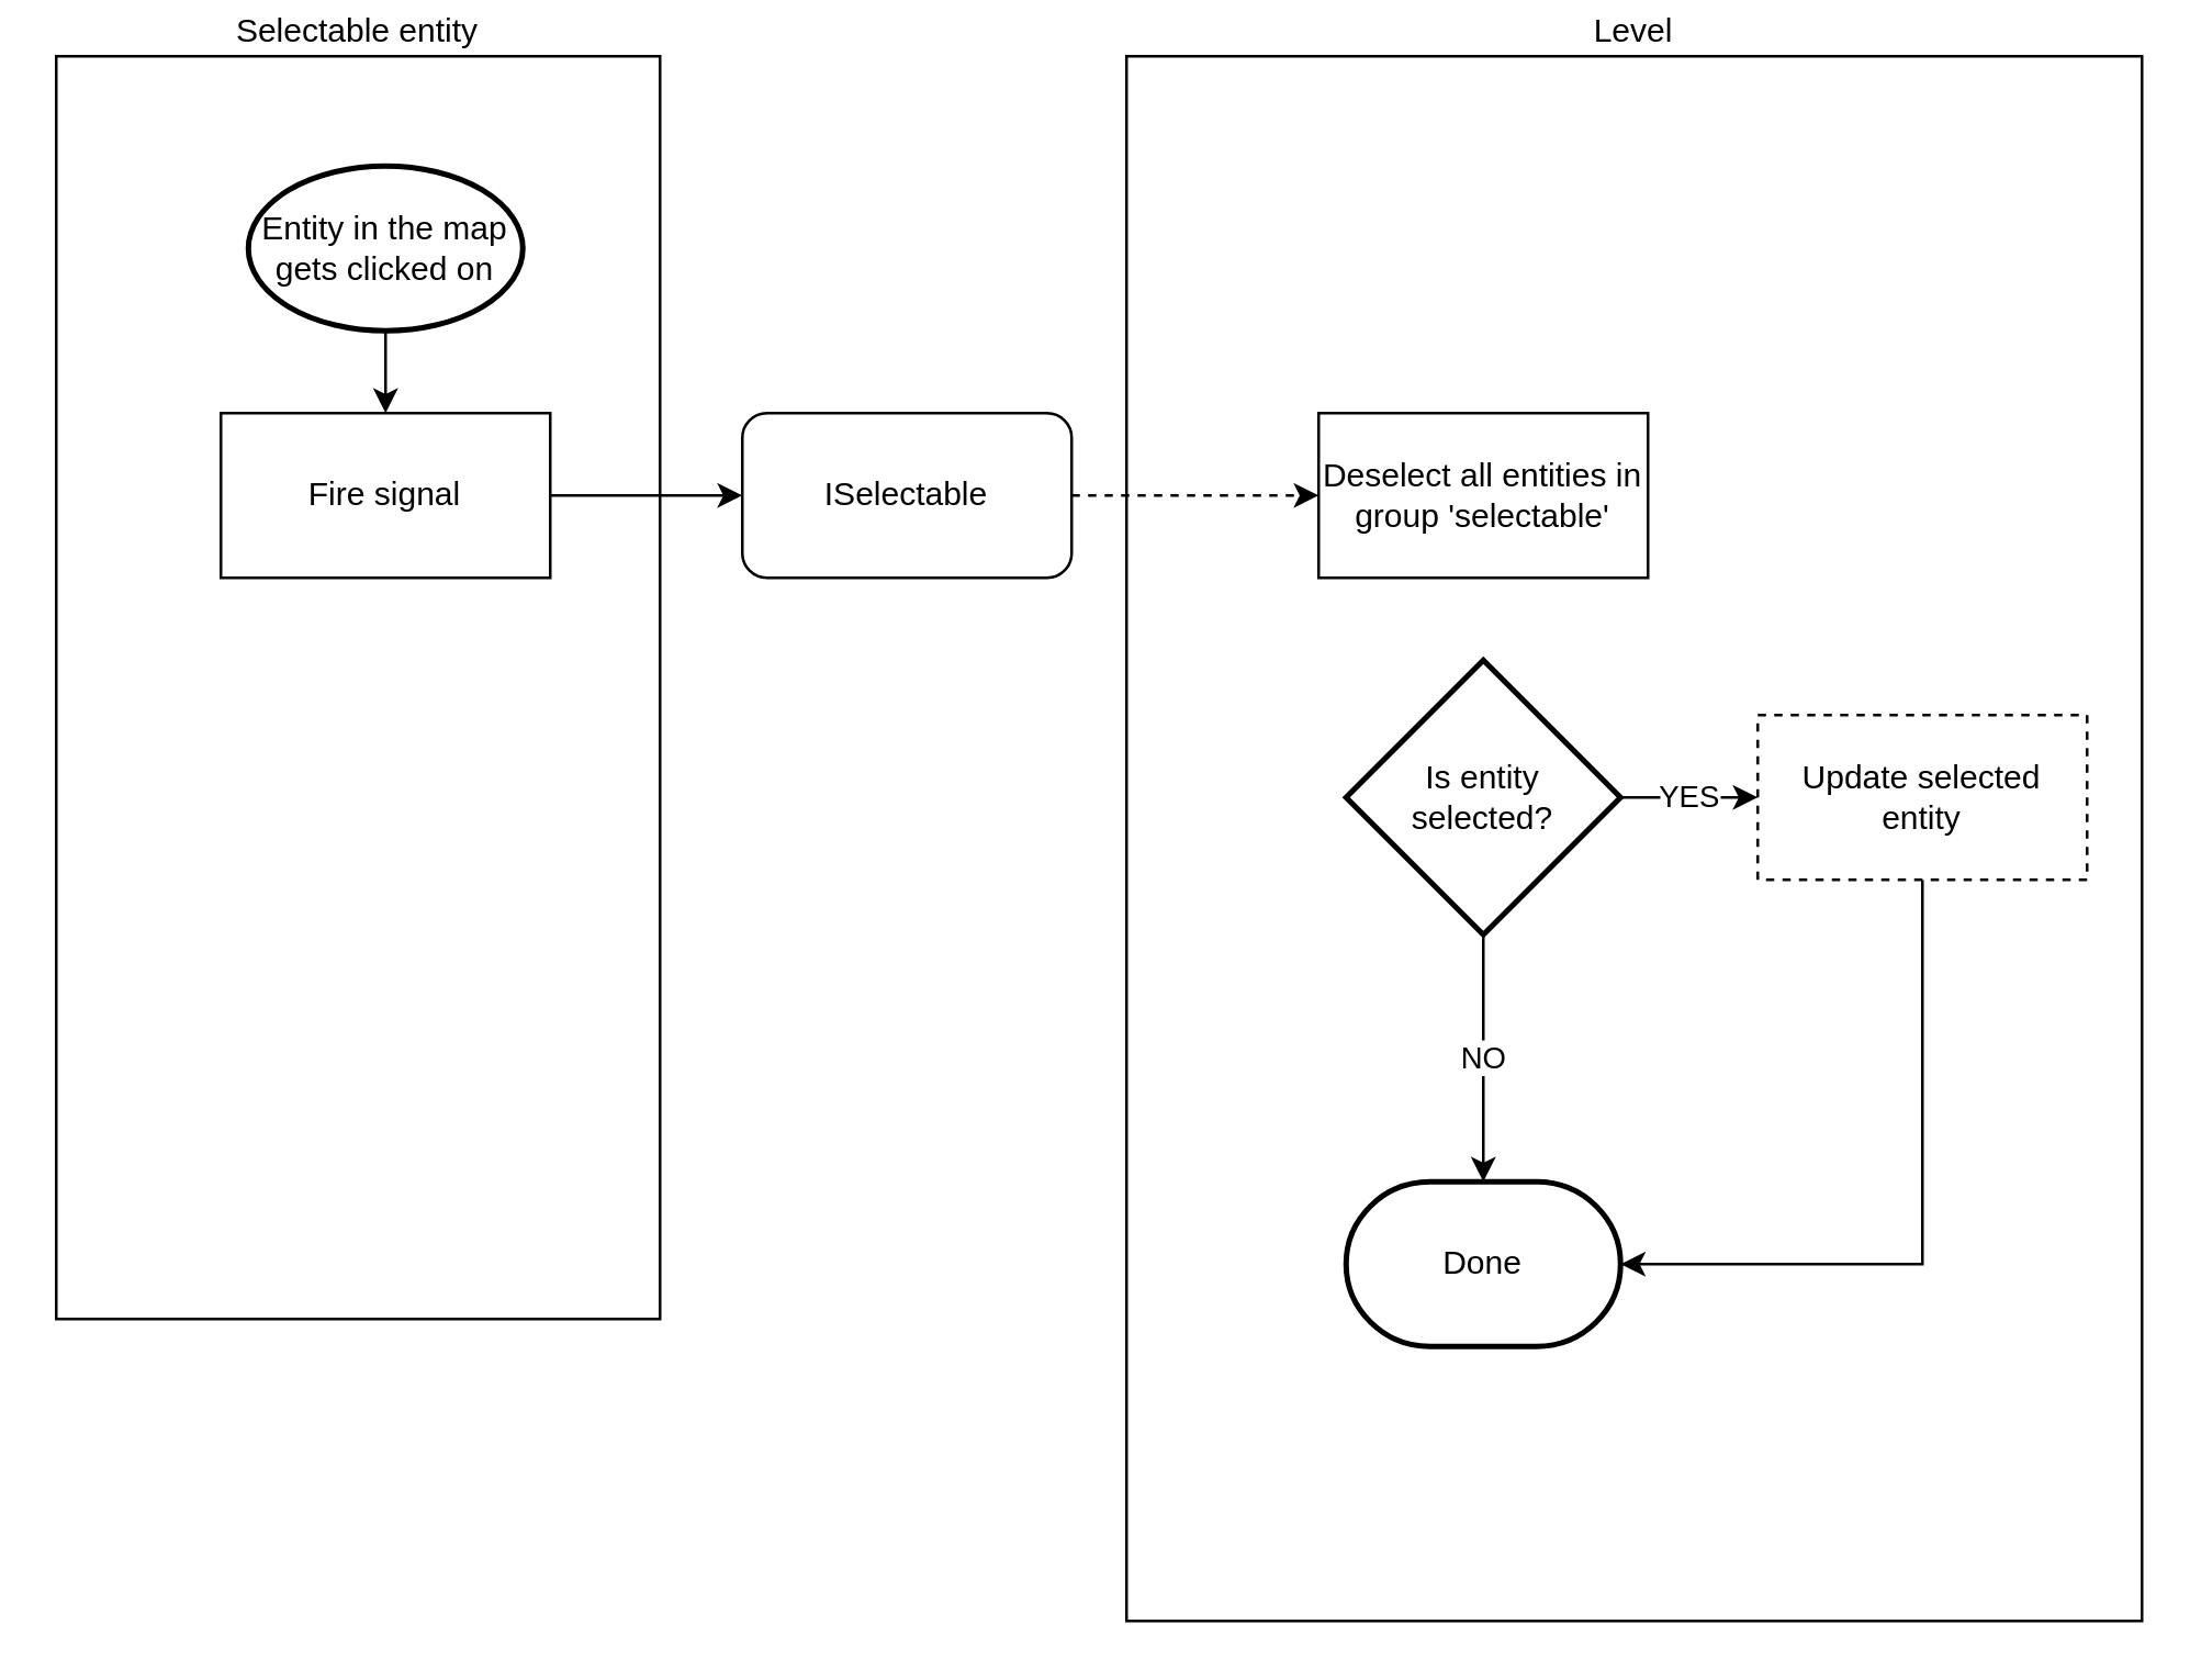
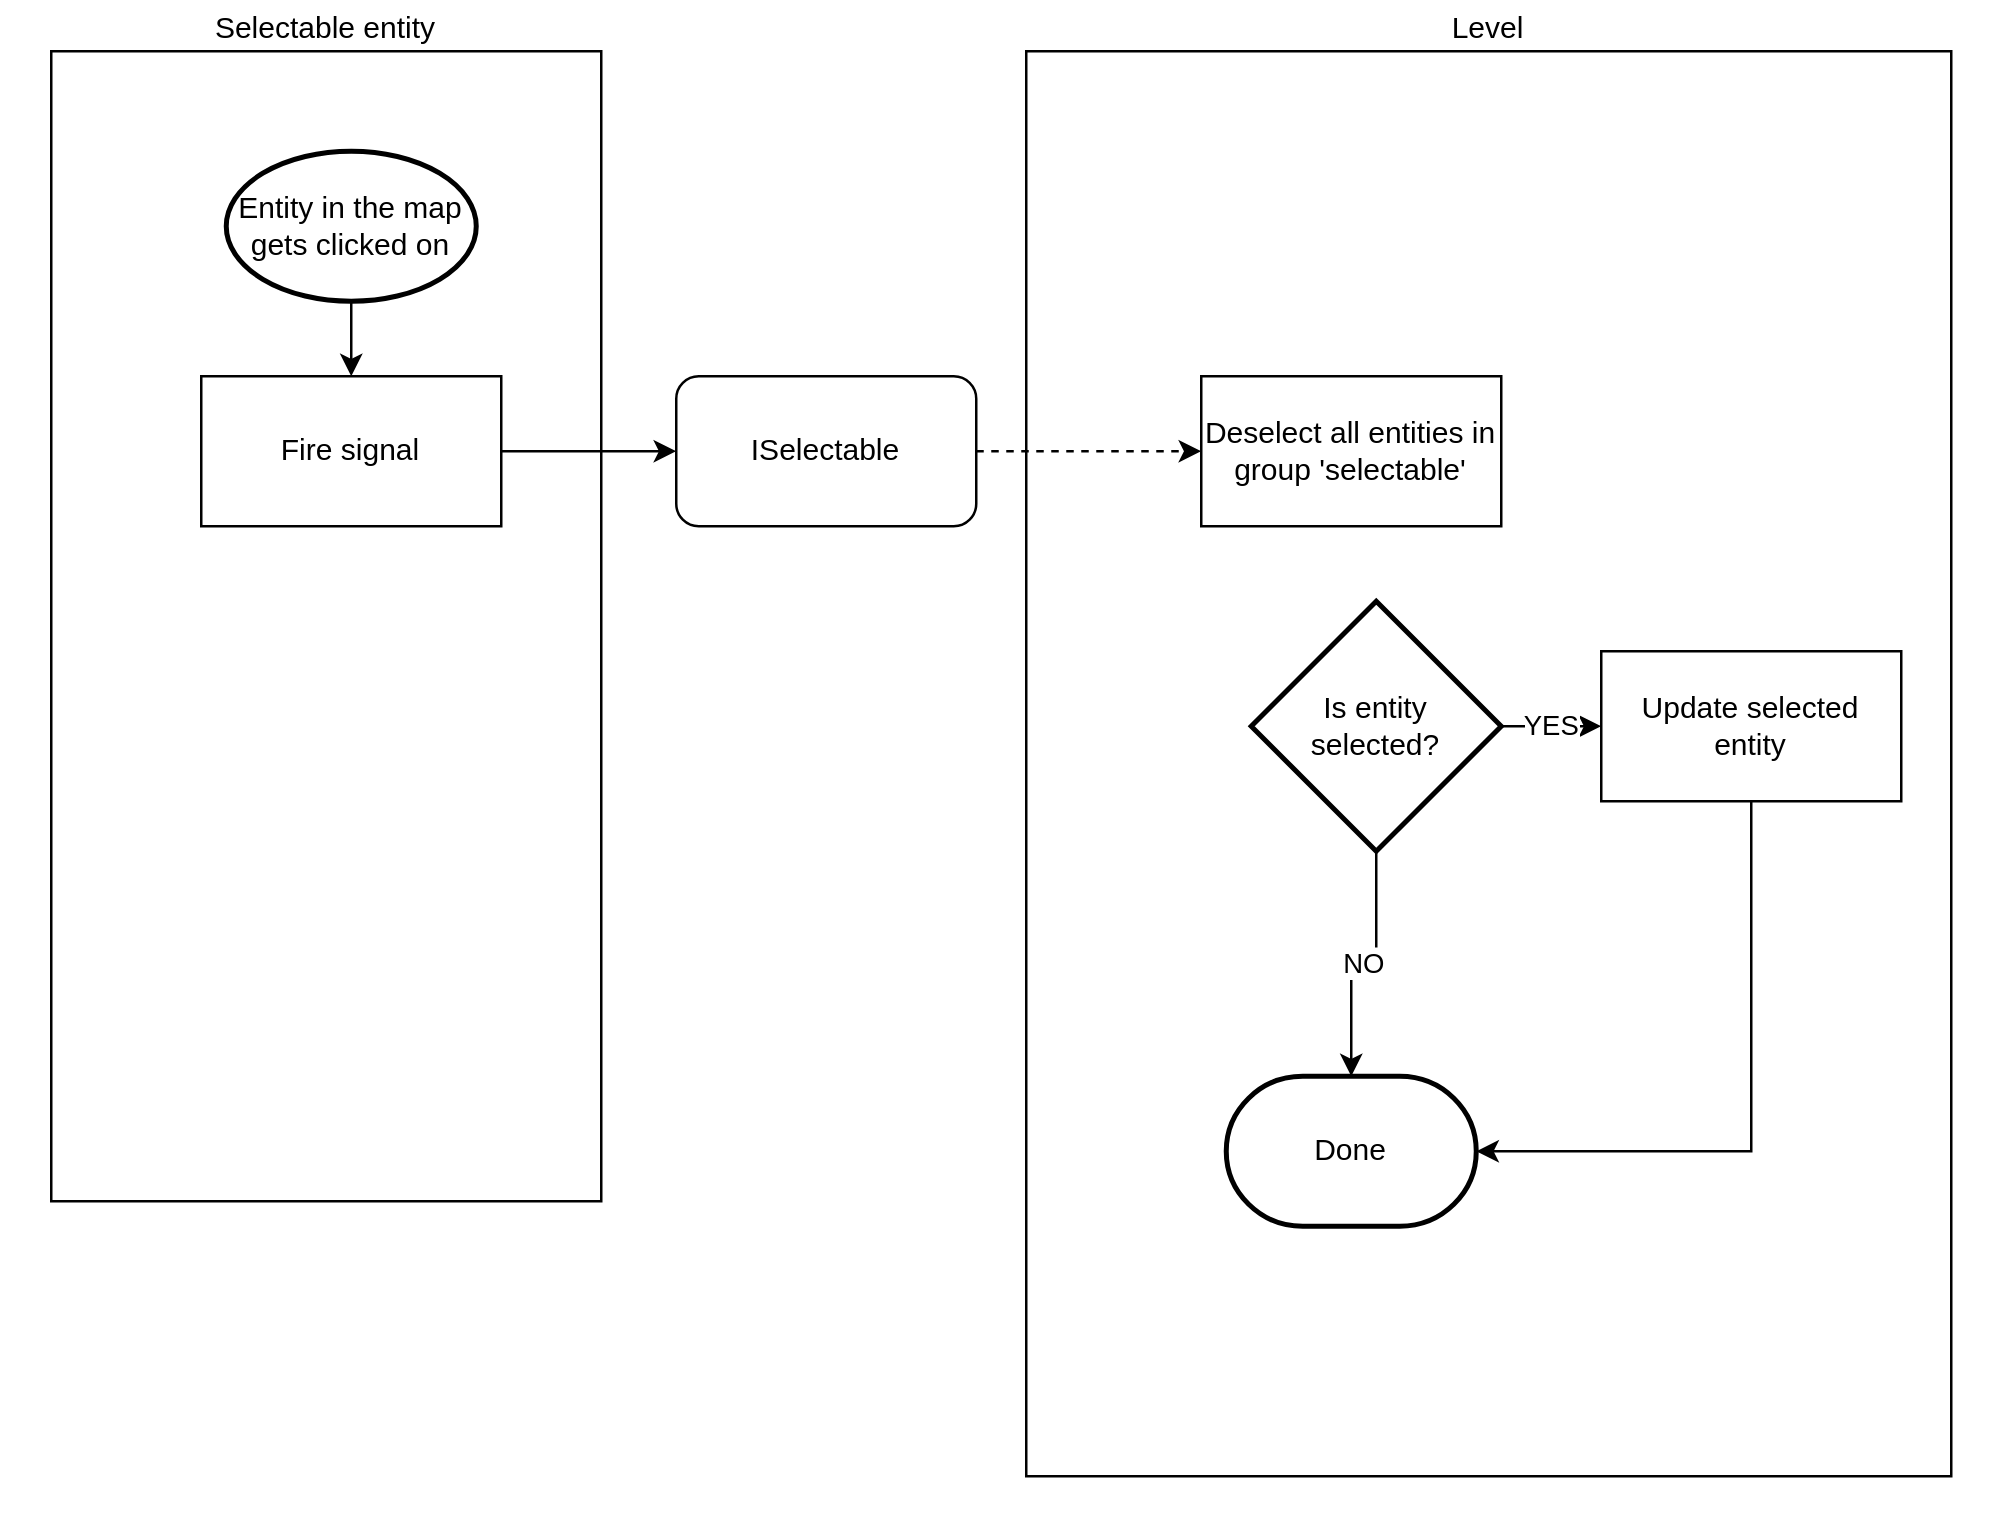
- <mxCell id="13" value="Is entity &lt;br&gt;selected?" style="strokeWidth=2;html=1;shape=mxgraph.flowchart.decision;whiteSpace=wrap;" vertex="1" parent="1"><mxGeometry x="490" y="240" width="100" height="100" as="geometry" /></mxCell>
+ <mxCell id="13" value="Is entity &lt;br&gt;selected?" style="strokeWidth=2;html=1;shape=mxgraph.flowchart.decision;whiteSpace=wrap;" vertex="1" parent="1"><mxGeometry x="500" y="240" width="100" height="100" as="geometry" /></mxCell>
- <mxCell id="9" value="Update selected entity" style="rounded=0;whiteSpace=wrap;html=1;dashed=1;" vertex="1" parent="1"><mxGeometry x="640" y="260" width="120" height="60" as="geometry" /></mxCell>
+ <mxCell id="9" value="Update selected entity" style="rounded=0;whiteSpace=wrap;html=1;" vertex="1" parent="1"><mxGeometry x="640" y="260" width="120" height="60" as="geometry" /></mxCell>
